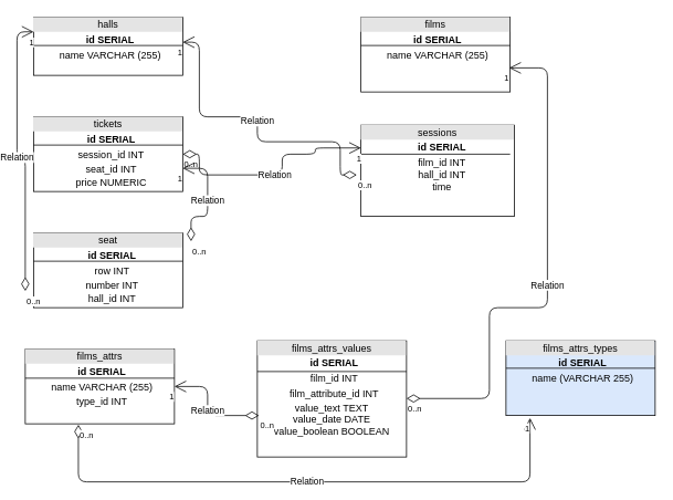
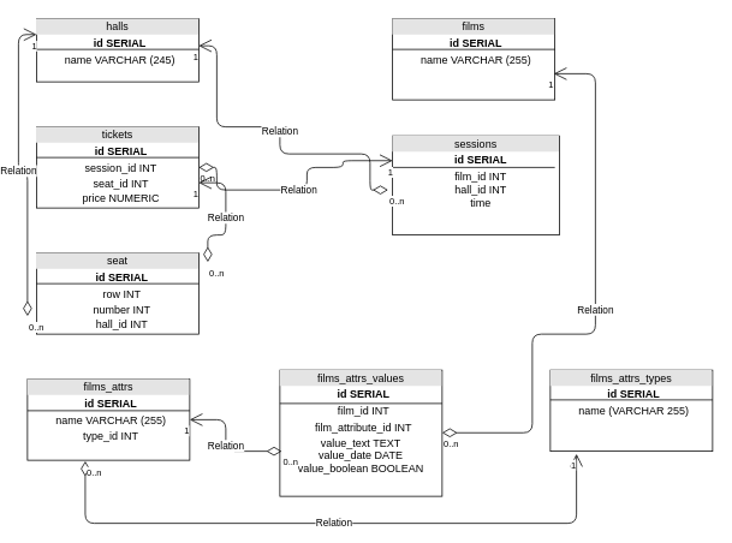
- <mxCell id="2" value="&lt;div style=&quot;box-sizing: border-box ; width: 100% ; background: #e4e4e4 ; padding: 2px&quot;&gt;halls&lt;/div&gt;&lt;table style=&quot;width: 100% ; font-size: 1em&quot; cellpadding=&quot;2&quot; cellspacing=&quot;0&quot;&gt;&lt;tbody&gt;&lt;tr&gt;&lt;td&gt;&lt;br&gt;&lt;/td&gt;&lt;td&gt;&lt;b&gt;id SERIAL&lt;/b&gt;&lt;/td&gt;&lt;/tr&gt;&lt;tr&gt;&lt;td&gt;&lt;br&gt;&lt;/td&gt;&lt;td&gt;name VARCHAR (255)&lt;/td&gt;&lt;/tr&gt;&lt;tr&gt;&lt;td&gt;&lt;/td&gt;&lt;td&gt;&lt;br&gt;&lt;/td&gt;&lt;/tr&gt;&lt;/tbody&gt;&lt;/table&gt;" style="verticalAlign=top;align=center;overflow=fill;html=1;" parent="1" vertex="1"><mxGeometry x="40" y="20" width="180" height="70" as="geometry" /></mxCell>
+ <mxCell id="2" value="&lt;div style=&quot;box-sizing: border-box ; width: 100% ; background: #e4e4e4 ; padding: 2px&quot;&gt;halls&lt;/div&gt;&lt;table style=&quot;width: 100% ; font-size: 1em&quot; cellpadding=&quot;2&quot; cellspacing=&quot;0&quot;&gt;&lt;tbody&gt;&lt;tr&gt;&lt;td&gt;&lt;br&gt;&lt;/td&gt;&lt;td&gt;&lt;b&gt;id SERIAL&lt;/b&gt;&lt;/td&gt;&lt;/tr&gt;&lt;tr&gt;&lt;td&gt;&lt;br&gt;&lt;/td&gt;&lt;td&gt;name VARCHAR (245)&lt;/td&gt;&lt;/tr&gt;&lt;tr&gt;&lt;td&gt;&lt;/td&gt;&lt;td&gt;&lt;br&gt;&lt;/td&gt;&lt;/tr&gt;&lt;/tbody&gt;&lt;/table&gt;" style="verticalAlign=top;align=center;overflow=fill;html=1;" parent="1" vertex="1"><mxGeometry x="40" y="20" width="180" height="70" as="geometry" /></mxCell>
- <mxCell id="26" value="&lt;div style=&quot;box-sizing: border-box ; width: 100% ; background: #e4e4e4 ; padding: 2px&quot;&gt;films_attrs_types&lt;/div&gt;&lt;table style=&quot;width: 100% ; font-size: 1em&quot; cellpadding=&quot;2&quot; cellspacing=&quot;0&quot;&gt;&lt;tbody&gt;&lt;tr&gt;&lt;td&gt;&lt;br&gt;&lt;/td&gt;&lt;td&gt;&lt;b&gt;id&amp;nbsp;&lt;/b&gt;&lt;b&gt;SERIAL&lt;/b&gt;&lt;br&gt;&lt;/td&gt;&lt;/tr&gt;&lt;tr&gt;&lt;td&gt;&lt;br&gt;&lt;/td&gt;&lt;td&gt;name (VARCHAR 255)&lt;/td&gt;&lt;/tr&gt;&lt;tr&gt;&lt;td&gt;&lt;/td&gt;&lt;td&gt;&lt;br&gt;&lt;/td&gt;&lt;/tr&gt;&lt;/tbody&gt;&lt;/table&gt;" style="verticalAlign=top;align=center;overflow=fill;html=1;fillColor=#dae8fc;" vertex="1" parent="1"><mxGeometry x="610" y="410" width="180" height="90" as="geometry" /></mxCell>
+ <mxCell id="26" value="&lt;div style=&quot;box-sizing: border-box ; width: 100% ; background: #e4e4e4 ; padding: 2px&quot;&gt;films_attrs_types&lt;/div&gt;&lt;table style=&quot;width: 100% ; font-size: 1em&quot; cellpadding=&quot;2&quot; cellspacing=&quot;0&quot;&gt;&lt;tbody&gt;&lt;tr&gt;&lt;td&gt;&lt;br&gt;&lt;/td&gt;&lt;td&gt;&lt;b&gt;id&amp;nbsp;&lt;/b&gt;&lt;b&gt;SERIAL&lt;/b&gt;&lt;br&gt;&lt;/td&gt;&lt;/tr&gt;&lt;tr&gt;&lt;td&gt;&lt;br&gt;&lt;/td&gt;&lt;td&gt;name (VARCHAR 255)&lt;/td&gt;&lt;/tr&gt;&lt;tr&gt;&lt;td&gt;&lt;/td&gt;&lt;td&gt;&lt;br&gt;&lt;/td&gt;&lt;/tr&gt;&lt;/tbody&gt;&lt;/table&gt;" style="verticalAlign=top;align=center;overflow=fill;html=1;" vertex="1" parent="1"><mxGeometry x="610" y="410" width="180" height="90" as="geometry" /></mxCell>
